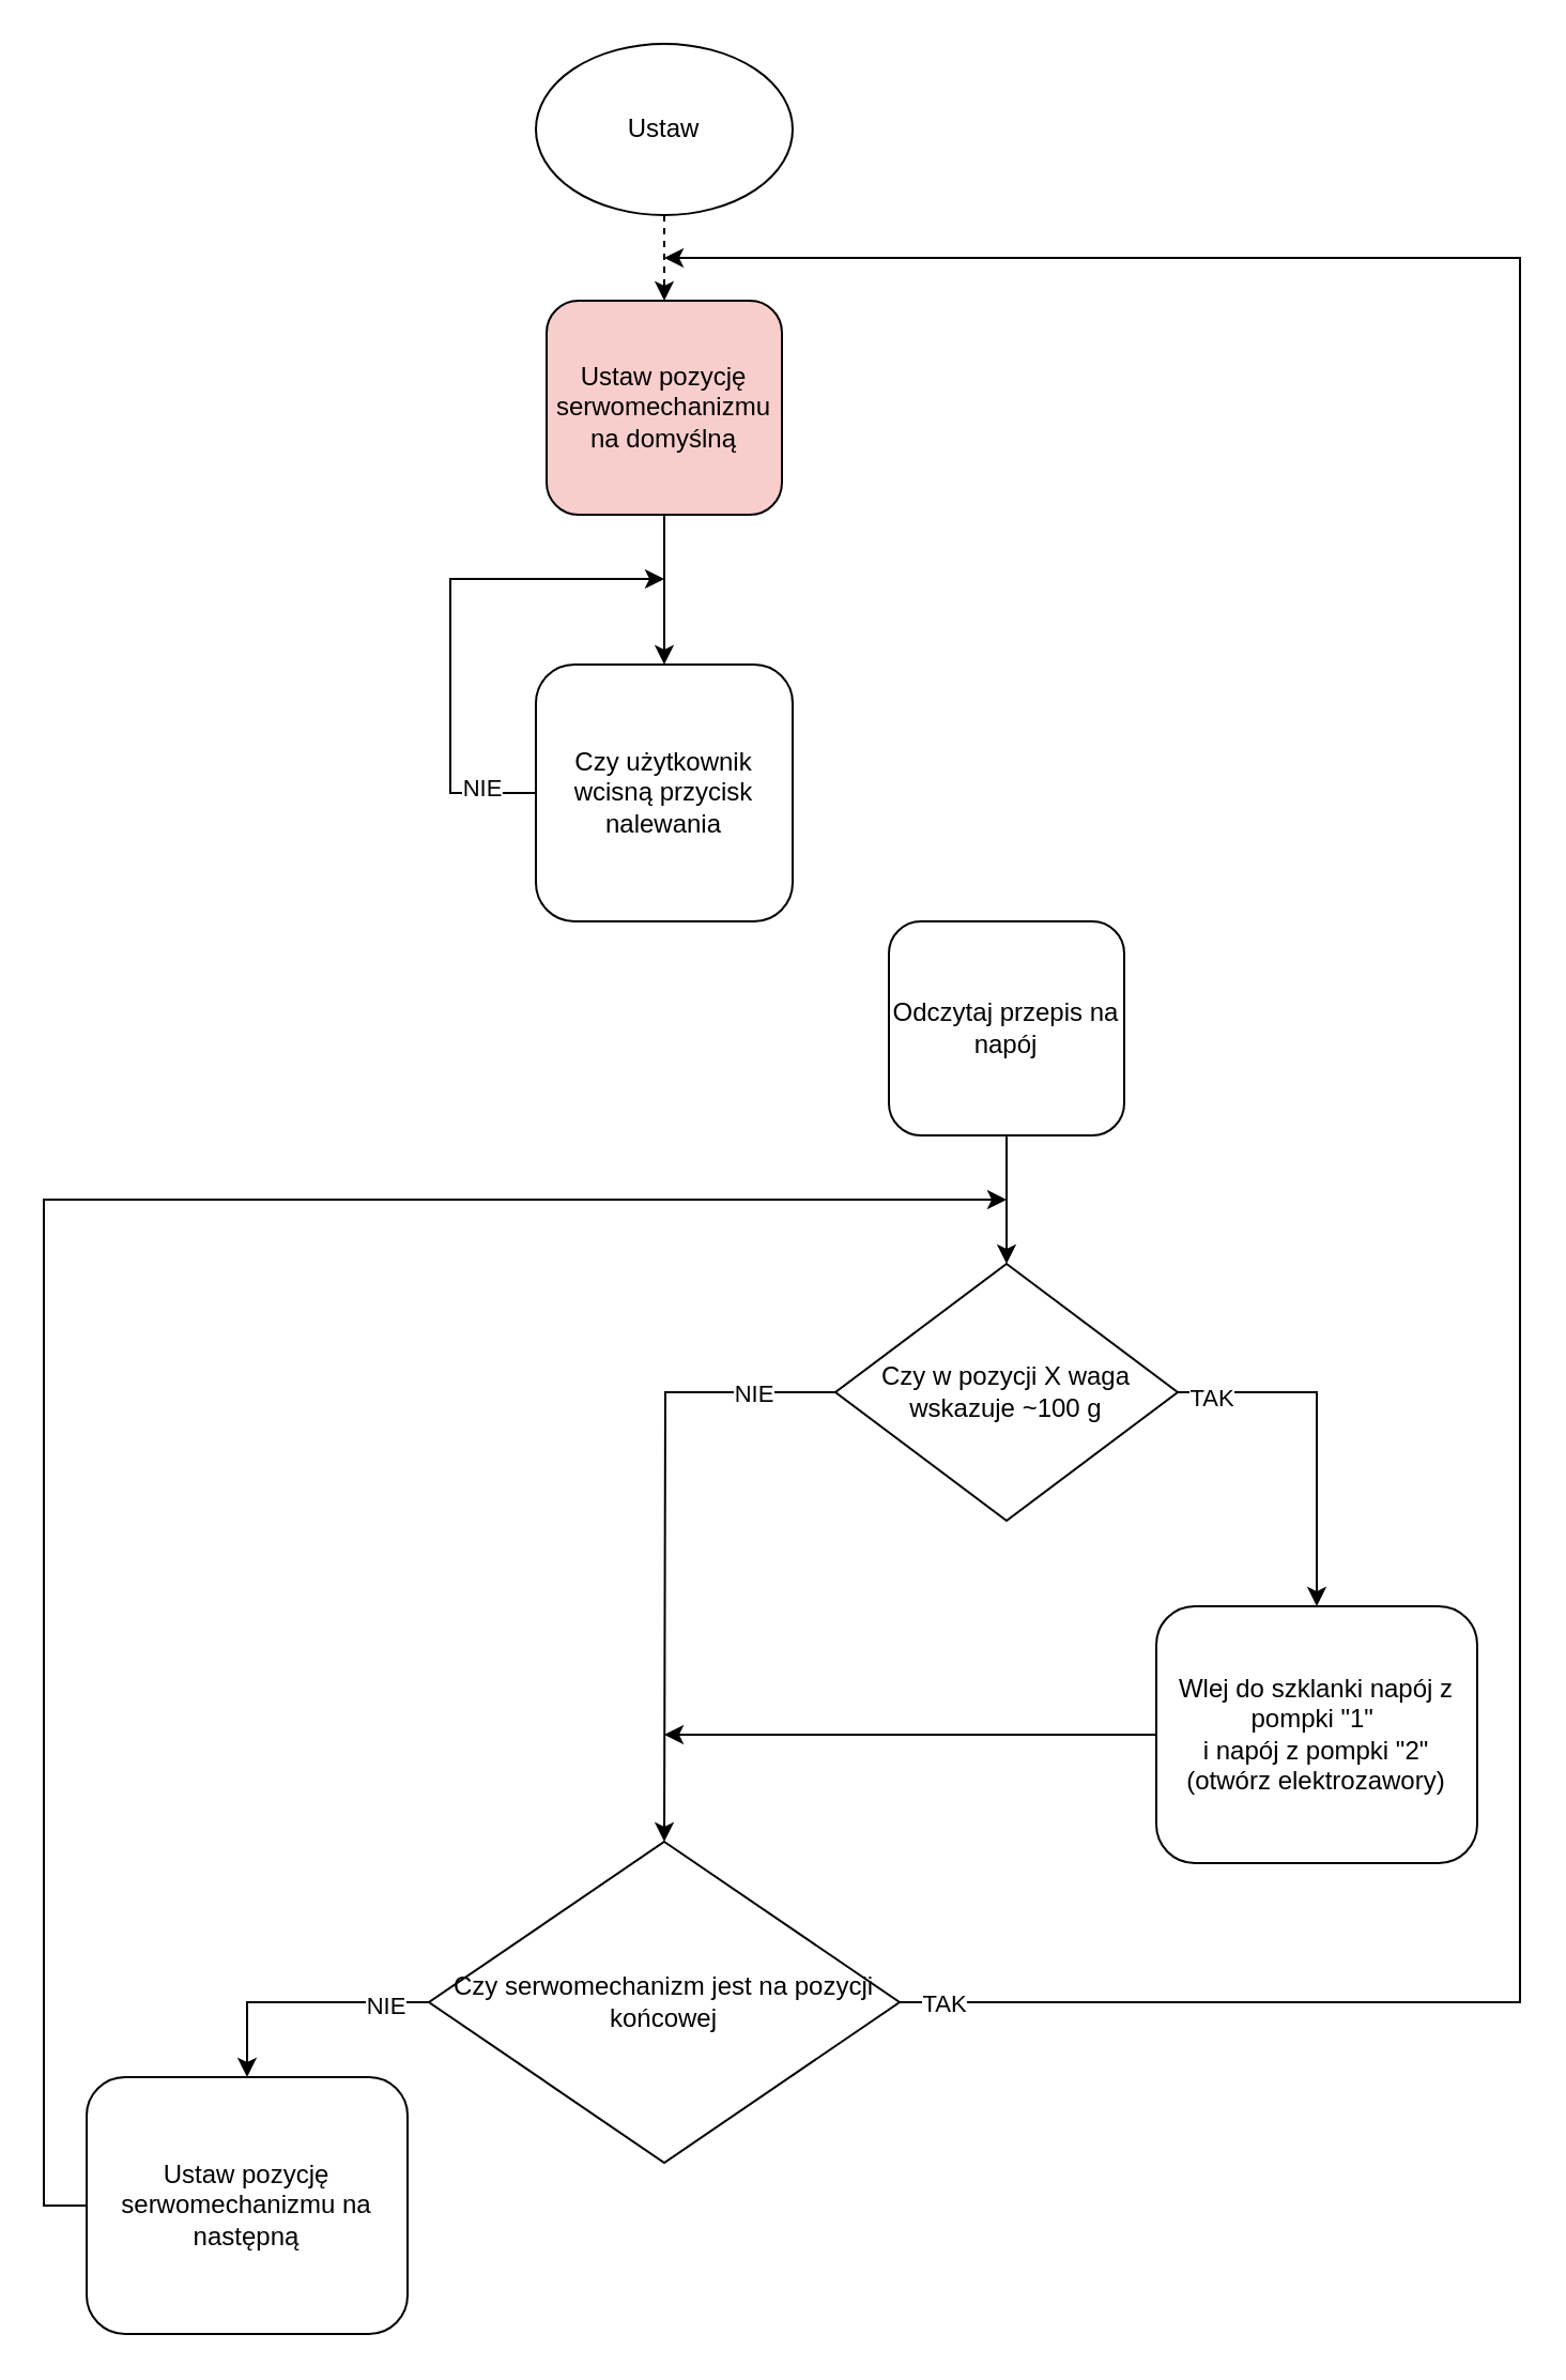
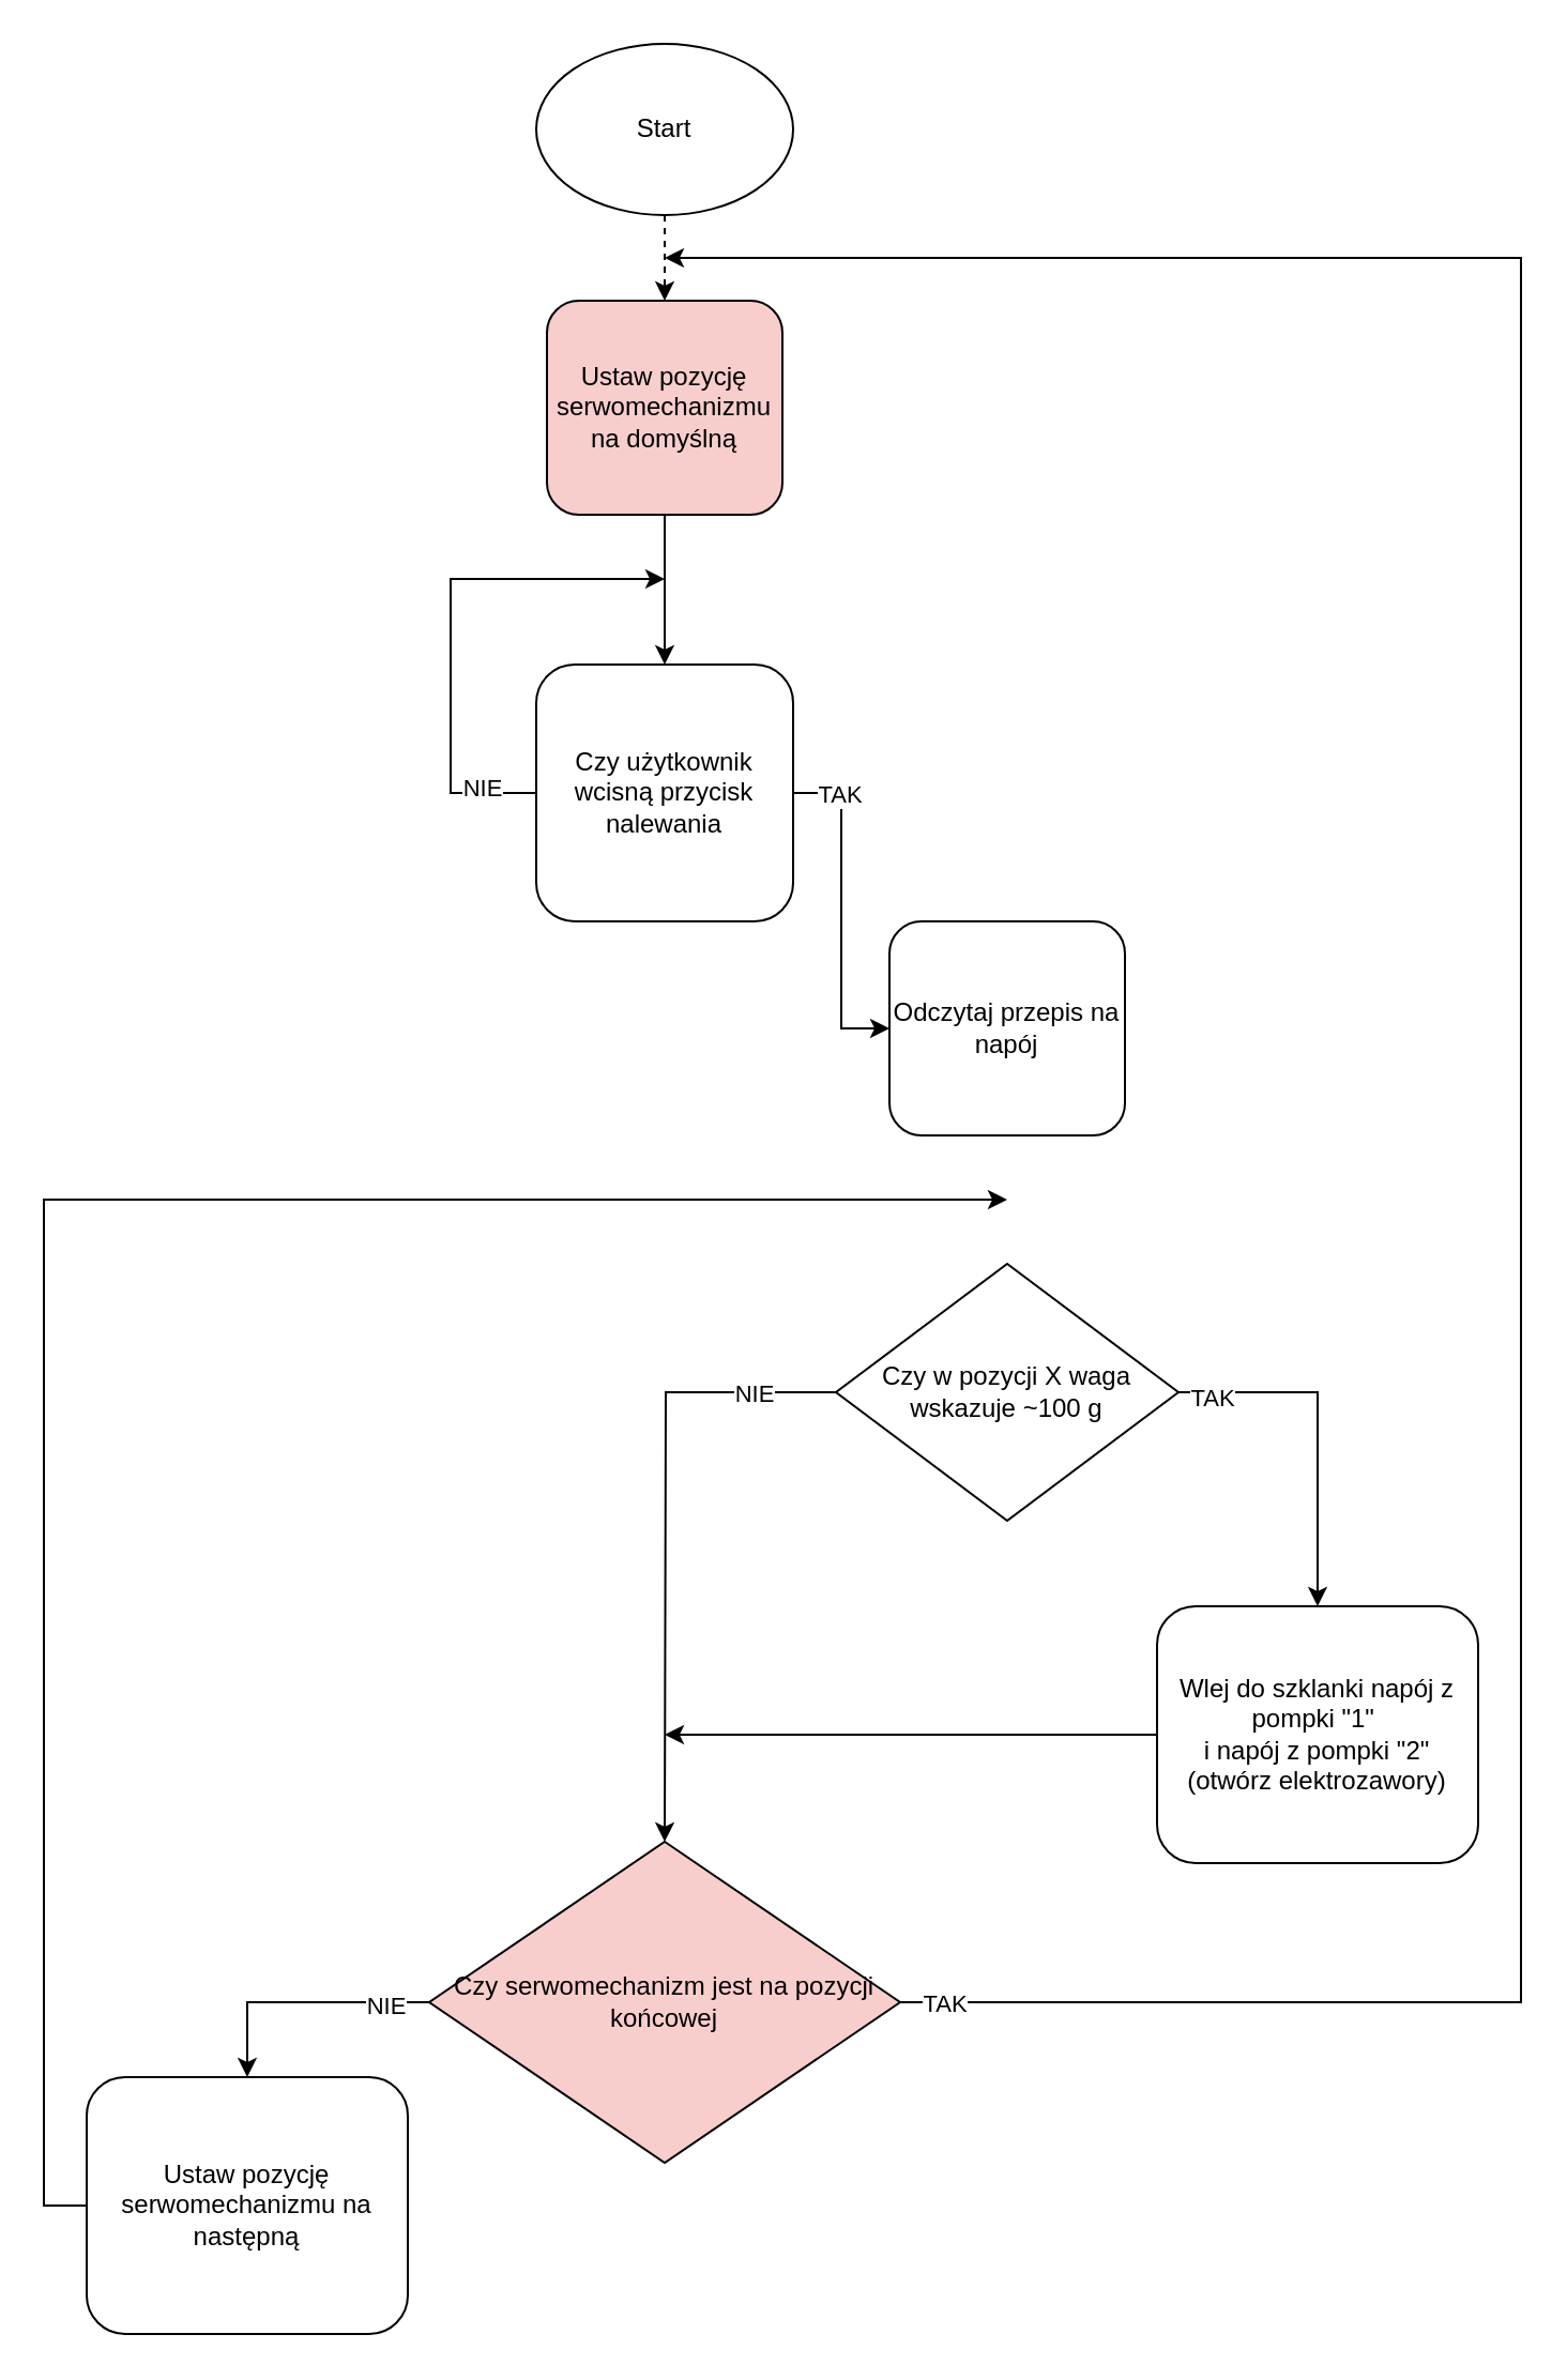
- <mxCell id="3" value="Ustaw" style="ellipse;whiteSpace=wrap;html=1;" vertex="1" parent="1"><mxGeometry x="250" y="20" width="120" height="80" as="geometry" /></mxCell>
+ <mxCell id="3" value="Start" style="ellipse;whiteSpace=wrap;html=1;" vertex="1" parent="1"><mxGeometry x="250" y="20" width="120" height="80" as="geometry" /></mxCell>
+ <mxCell id="6" style="edgeStyle=orthogonalEdgeStyle;rounded=0;orthogonalLoop=1;jettySize=auto;html=1;" edge="1" parent="1" source="8" target="17"><mxGeometry relative="1" as="geometry"><mxPoint x="470" y="370" as="targetPoint" /></mxGeometry></mxCell>
+ <mxCell id="7" value="TAK" style="edgeLabel;html=1;align=center;verticalAlign=middle;resizable=0;points=[];" vertex="1" connectable="0" parent="6"><mxGeometry x="-0.699" y="-1" relative="1" as="geometry"><mxPoint as="offset" /></mxGeometry></mxCell>
- <mxCell id="16" value="" style="edgeStyle=orthogonalEdgeStyle;rounded=0;orthogonalLoop=1;jettySize=auto;html=1;" edge="1" parent="1" source="17" target="13"><mxGeometry relative="1" as="geometry" /></mxCell>
- <mxCell id="26" value="Czy serwomechanizm jest na pozycji końcowej" style="rhombus;whiteSpace=wrap;html=1;" vertex="1" parent="1"><mxGeometry x="200" y="860" width="220" height="150" as="geometry" /></mxCell>
+ <mxCell id="26" value="Czy serwomechanizm jest na pozycji końcowej" style="rhombus;whiteSpace=wrap;html=1;fillColor=#f8cecc;" vertex="1" parent="1"><mxGeometry x="200" y="860" width="220" height="150" as="geometry" /></mxCell>
